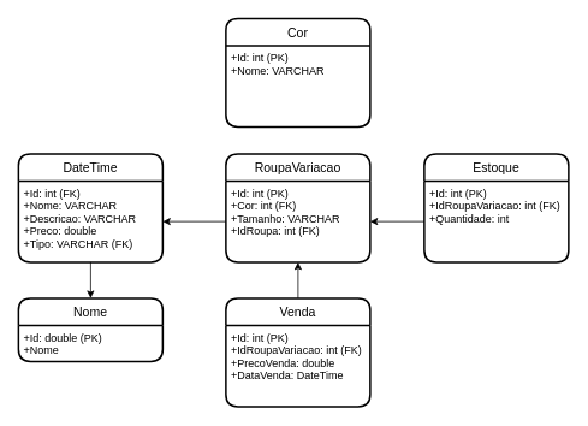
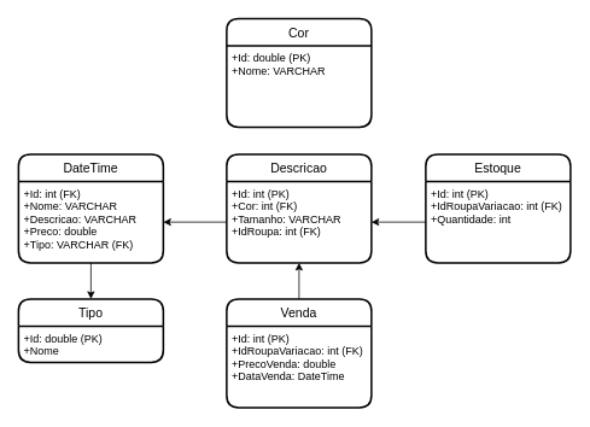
- <mxCell id="17" value="+Id: int (PK)&#10;+Nome: VARCHAR " style="align=left;strokeColor=none;fillColor=none;spacingLeft=4;fontSize=12;verticalAlign=top;resizable=0;rotatable=0;part=1;" vertex="1" parent="16"><mxGeometry y="30" width="160" height="90" as="geometry" /></mxCell>
+ <mxCell id="17" value="+Id: double (PK)&#10;+Nome: VARCHAR " style="align=left;strokeColor=none;fillColor=none;spacingLeft=4;fontSize=12;verticalAlign=top;resizable=0;rotatable=0;part=1;" vertex="1" parent="16"><mxGeometry y="30" width="160" height="90" as="geometry" /></mxCell>
- <mxCell id="4" value="RoupaVariacao" style="swimlane;childLayout=stackLayout;horizontal=1;startSize=30;horizontalStack=0;rounded=1;fontSize=14;fontStyle=0;strokeWidth=2;resizeParent=0;resizeLast=1;shadow=0;dashed=0;align=center;" vertex="1" parent="1"><mxGeometry x="250" y="170" width="160" height="120" as="geometry" /></mxCell>
+ <mxCell id="4" value="Descricao" style="swimlane;childLayout=stackLayout;horizontal=1;startSize=30;horizontalStack=0;rounded=1;fontSize=14;fontStyle=0;strokeWidth=2;resizeParent=0;resizeLast=1;shadow=0;dashed=0;align=center;" vertex="1" parent="1"><mxGeometry x="250" y="170" width="160" height="120" as="geometry" /></mxCell>
- <mxCell id="13" value="Nome" style="swimlane;childLayout=stackLayout;horizontal=1;startSize=30;horizontalStack=0;rounded=1;fontSize=14;fontStyle=0;strokeWidth=2;resizeParent=0;resizeLast=1;shadow=0;dashed=0;align=center;" vertex="1" parent="1"><mxGeometry x="20" y="330" width="160" height="70" as="geometry" /></mxCell>
+ <mxCell id="13" value="Tipo" style="swimlane;childLayout=stackLayout;horizontal=1;startSize=30;horizontalStack=0;rounded=1;fontSize=14;fontStyle=0;strokeWidth=2;resizeParent=0;resizeLast=1;shadow=0;dashed=0;align=center;" vertex="1" parent="1"><mxGeometry x="20" y="330" width="160" height="70" as="geometry" /></mxCell>
